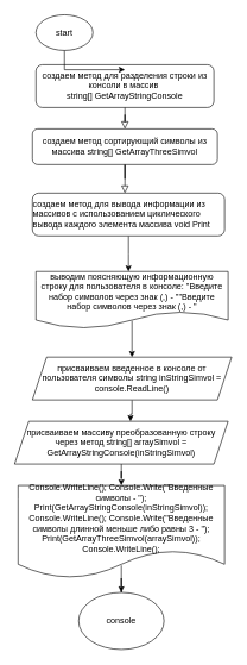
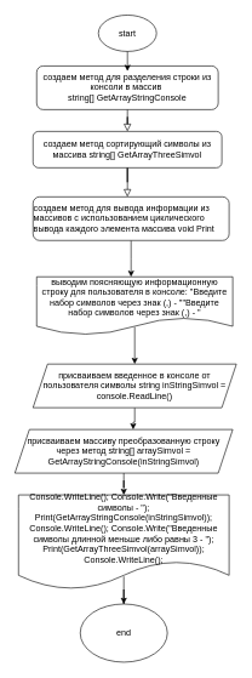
- <mxCell id="5" value="start" style="ellipse;whiteSpace=wrap;html=1;" vertex="1" parent="1"><mxGeometry x="50" y="20" width="80" height="50" as="geometry" /></mxCell>
+ <mxCell id="5" value="start" style="ellipse;whiteSpace=wrap;html=1;" vertex="1" parent="1"><mxGeometry x="135" width="80" height="50" as="geometry" y="20" /></mxCell>
- <mxCell id="19" value="console" style="ellipse;whiteSpace=wrap;html=1;" vertex="1" parent="1"><mxGeometry x="110" y="830" width="120" height="80" as="geometry" /></mxCell>
+ <mxCell id="19" value="end" style="ellipse;whiteSpace=wrap;html=1;" vertex="1" parent="1"><mxGeometry x="110" y="830" width="120" height="80" as="geometry" /></mxCell>
